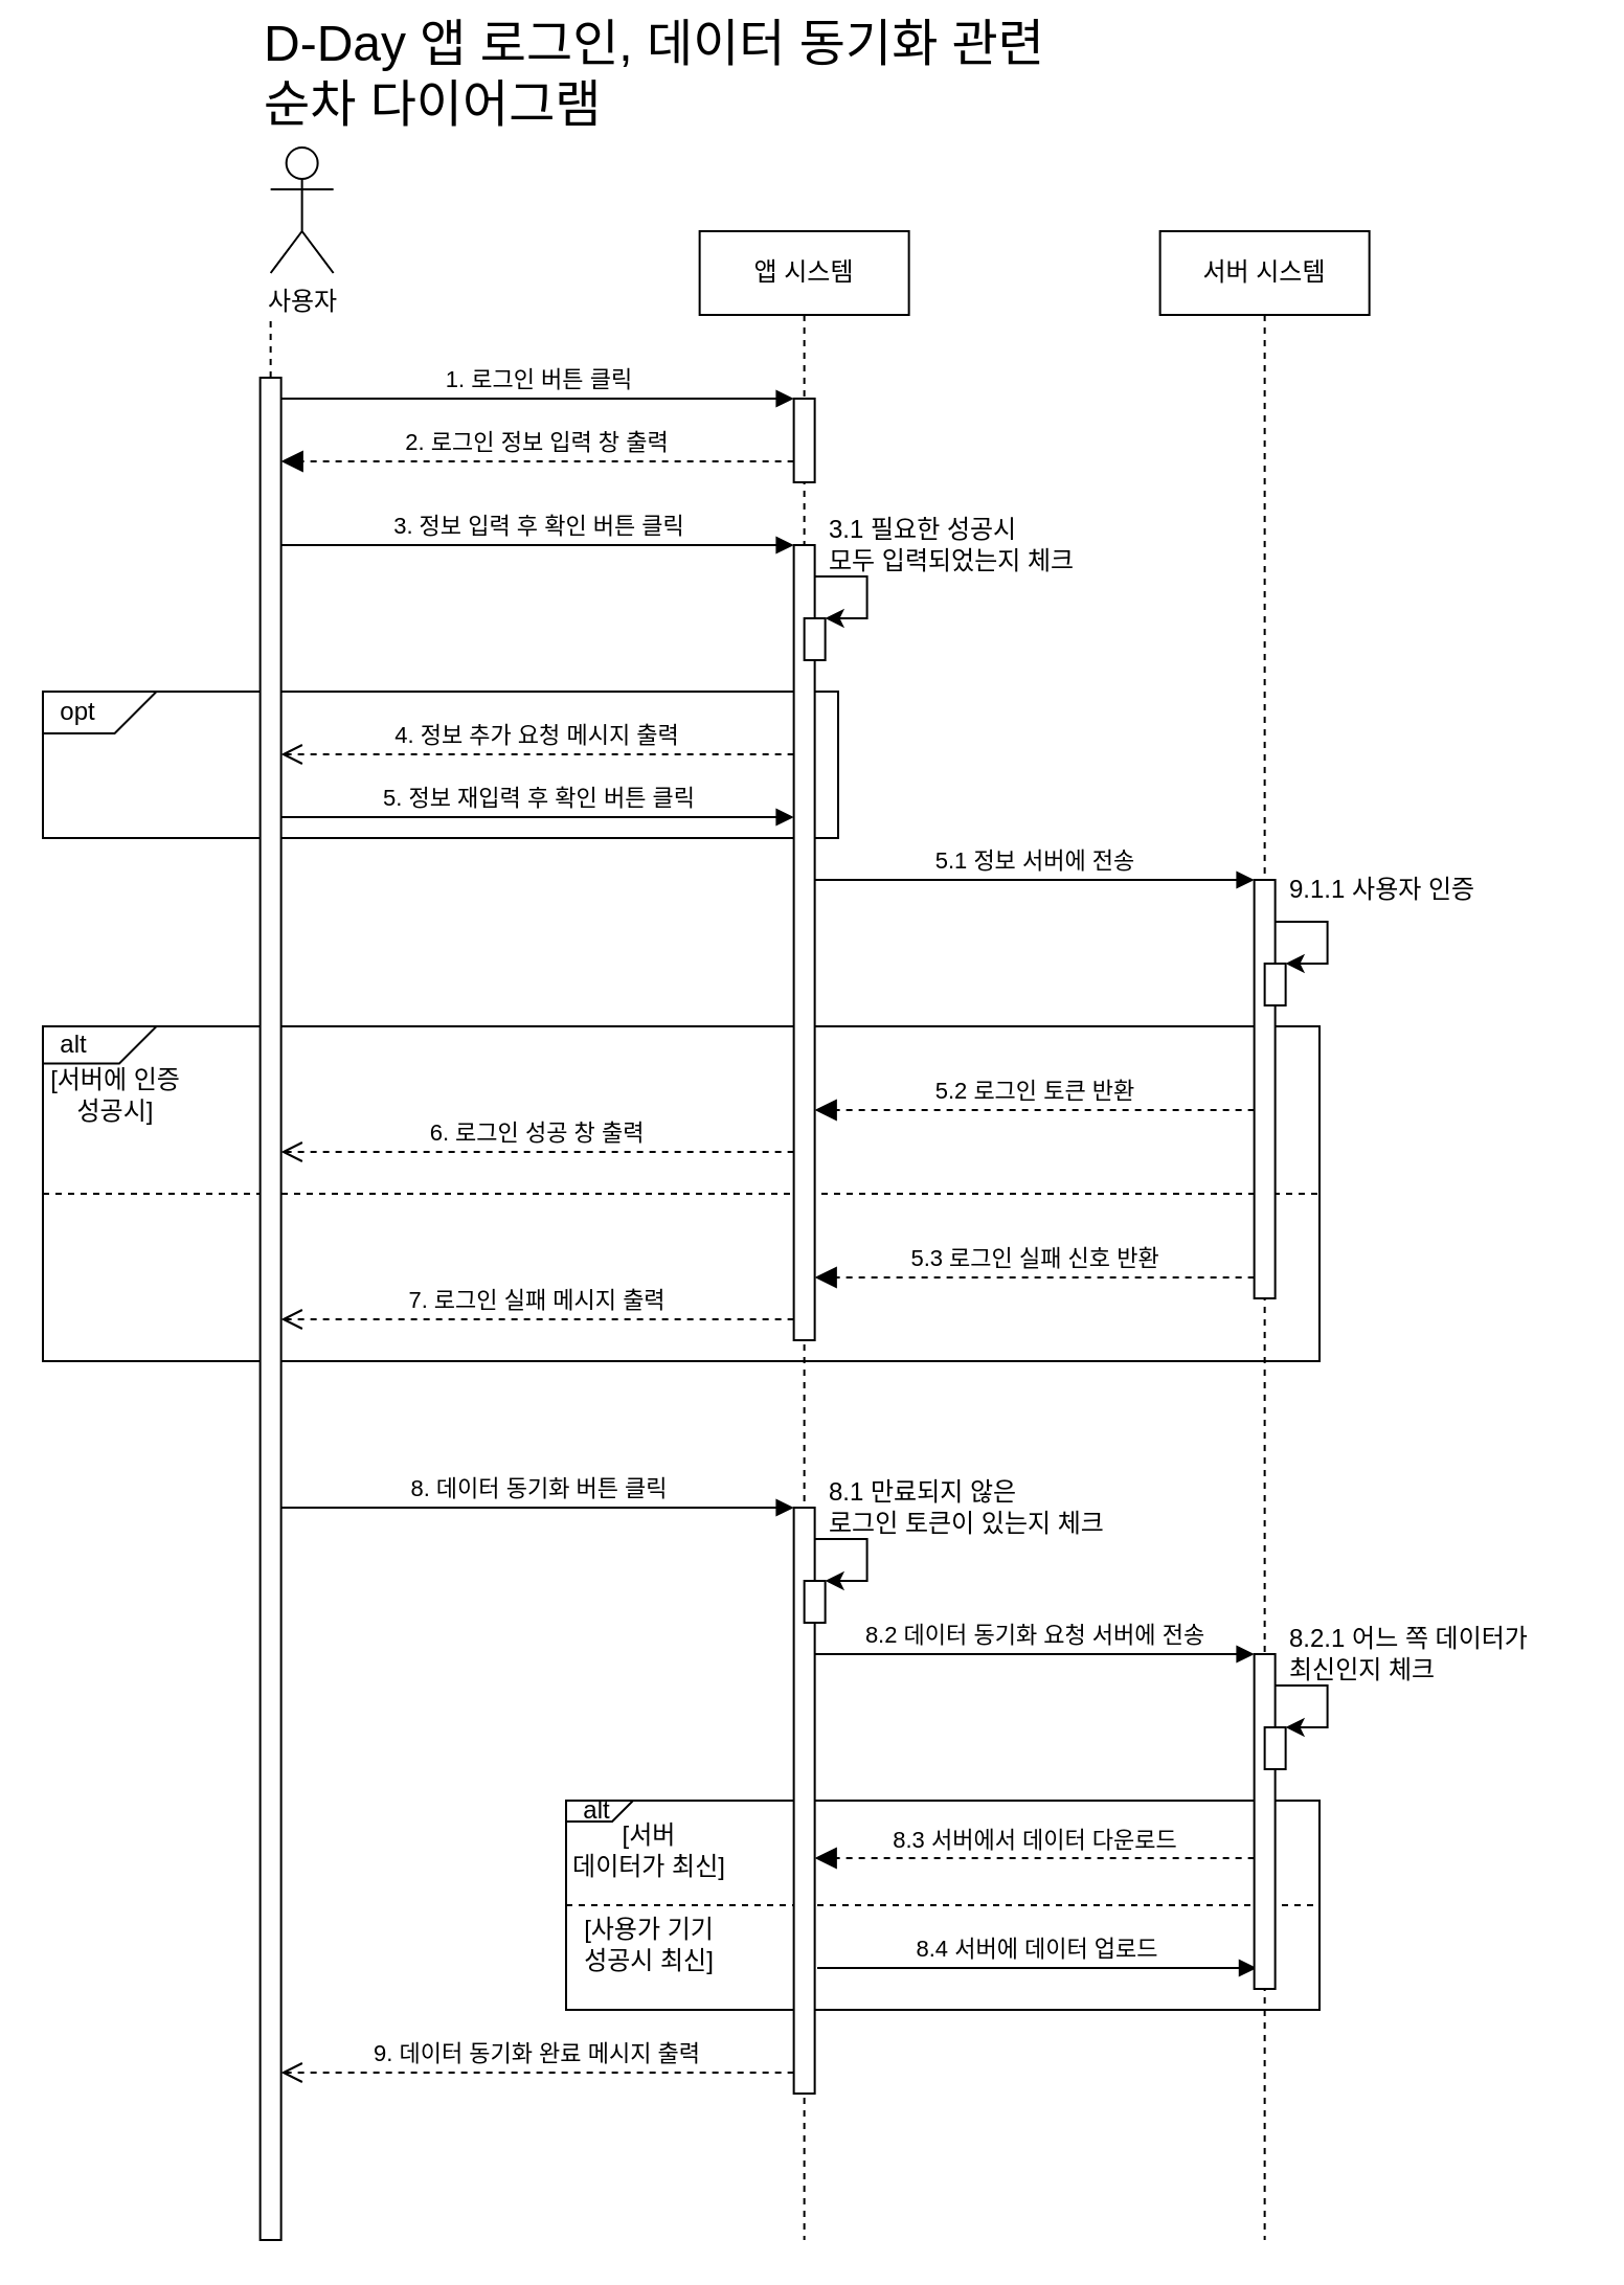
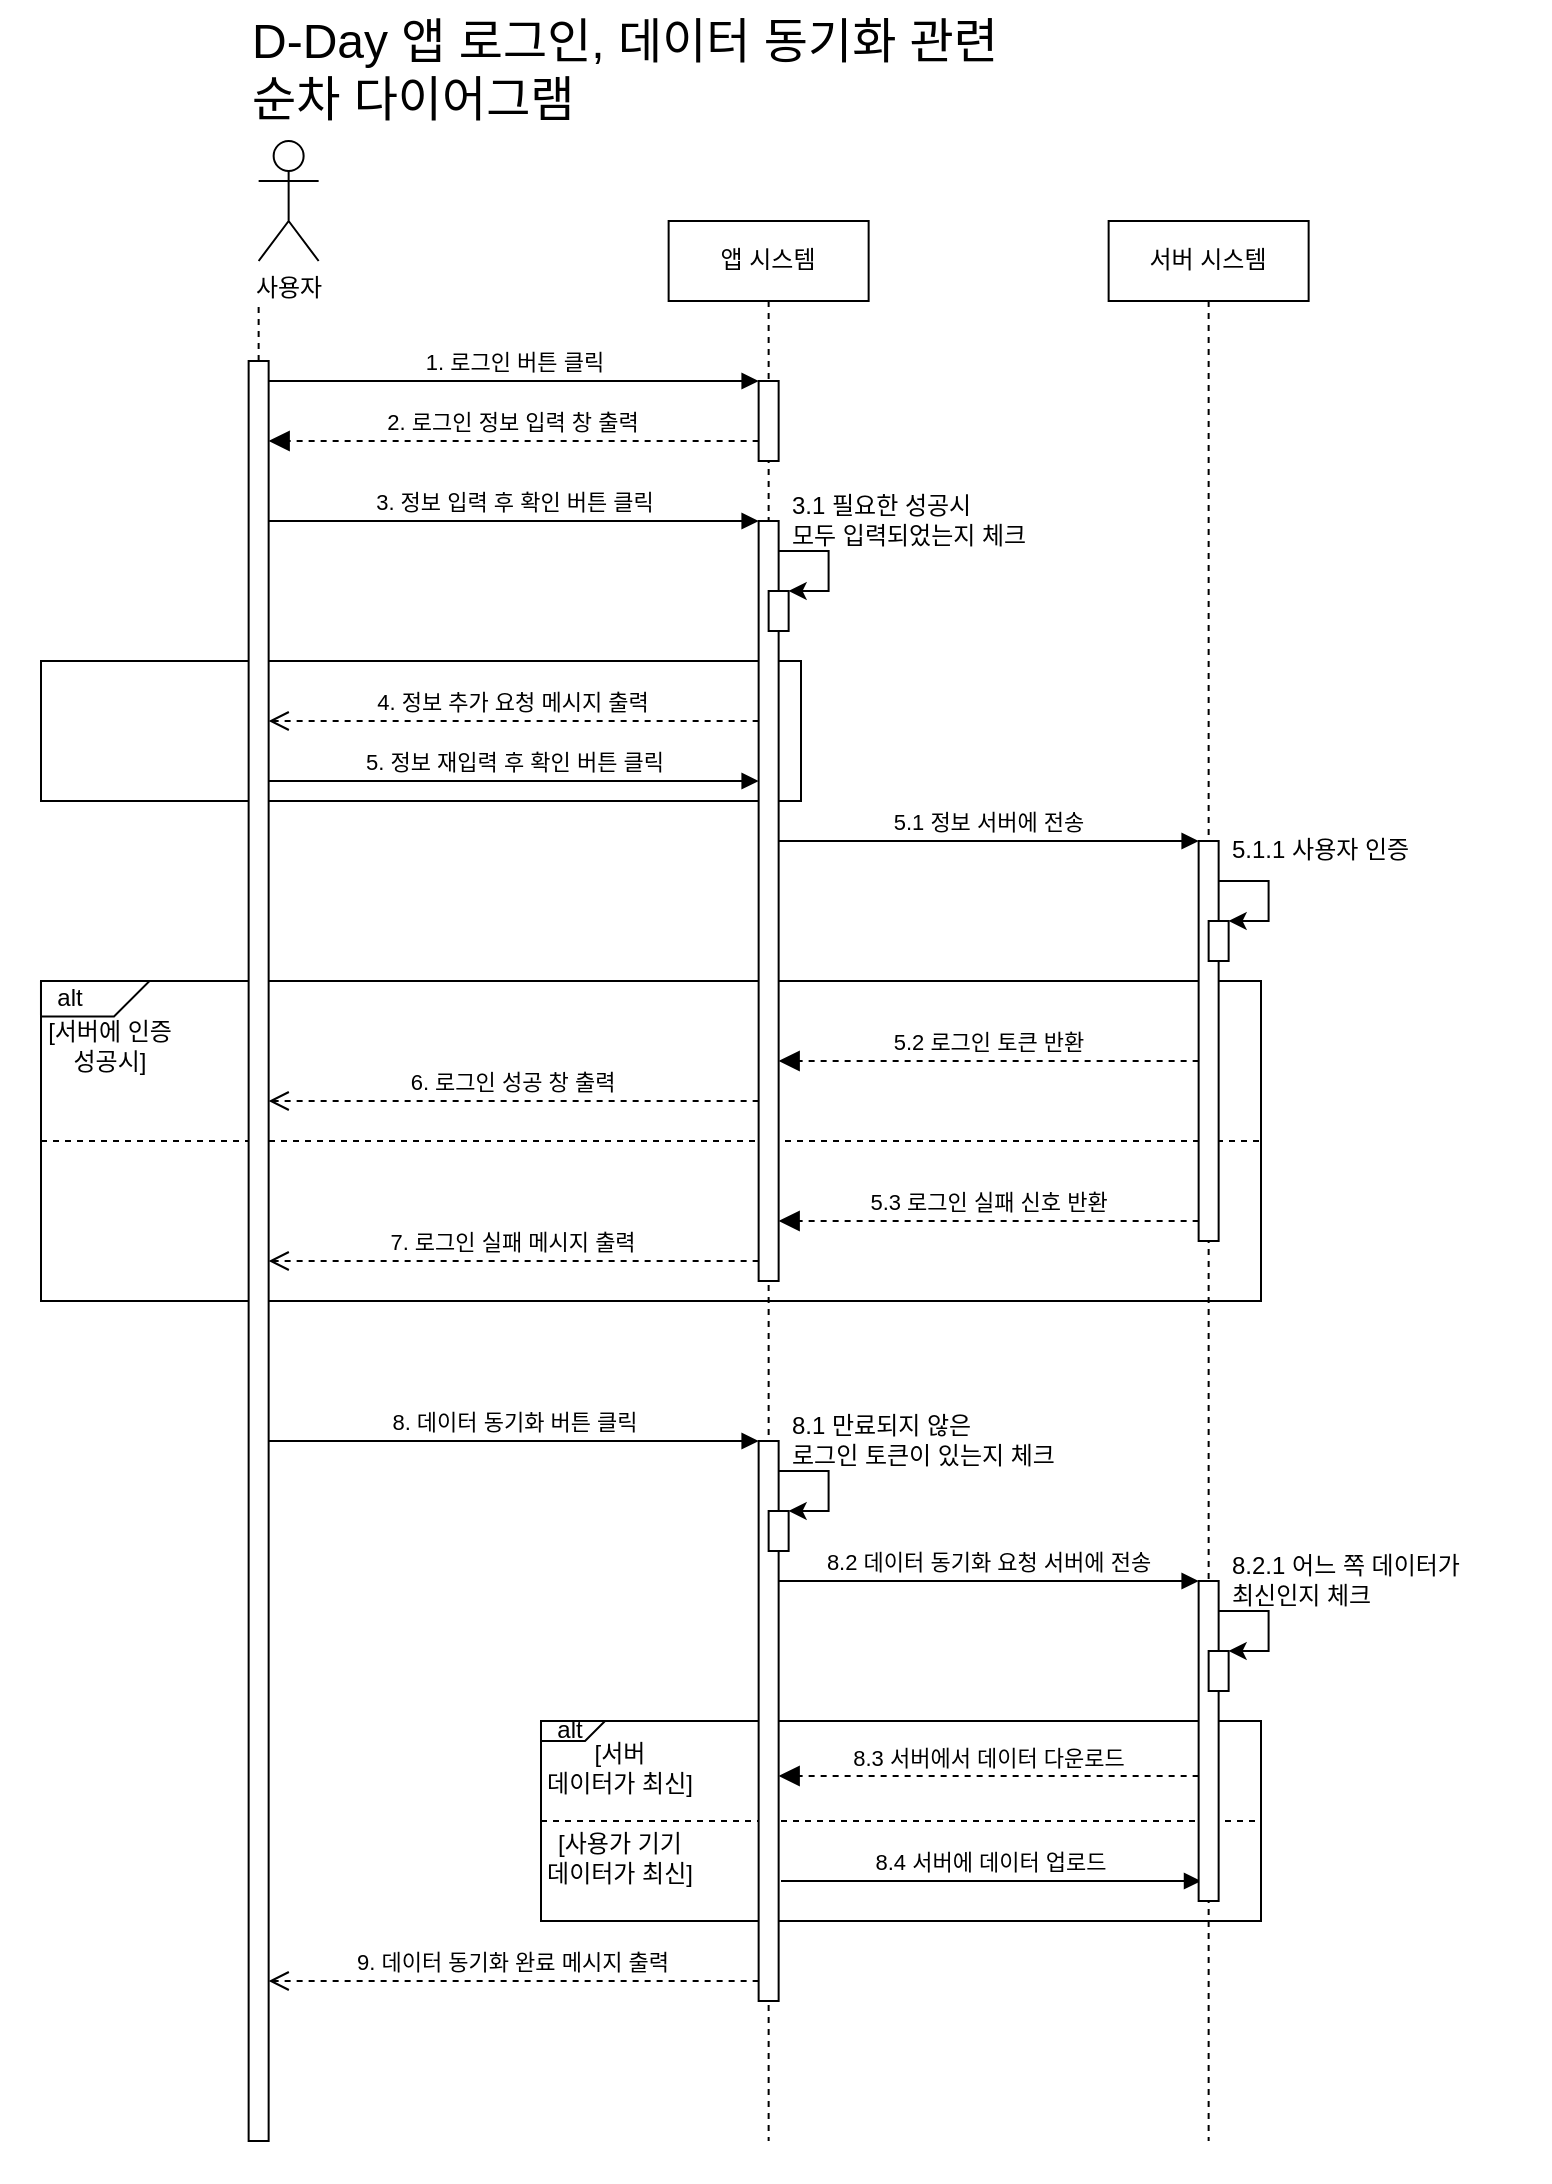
- <mxCell id="11" value="&amp;nbsp; opt" style="shape=card;whiteSpace=wrap;html=1;direction=west;size=20;fillColor=none;align=left;" vertex="1" parent="9"><mxGeometry width="54.286" height="20" as="geometry" /></mxCell>
- <mxCell id="50" value="9.1.1 사용자 인증" style="text;html=1;align=left;verticalAlign=middle;resizable=0;points=[];autosize=1;strokeColor=none;fillColor=none;" vertex="1" parent="1"><mxGeometry x="613.82" y="410" width="110" height="30" as="geometry" /></mxCell>
+ <mxCell id="50" value="5.1.1 사용자 인증" style="text;html=1;align=left;verticalAlign=middle;resizable=0;points=[];autosize=1;strokeColor=none;fillColor=none;" vertex="1" parent="1"><mxGeometry x="613.82" y="410" width="110" height="30" as="geometry" /></mxCell>
- <mxCell id="7" value="[사용가 기기&lt;div&gt;&lt;span style=&quot;background-color: transparent; color: light-dark(rgb(0, 0, 0), rgb(255, 255, 255));&quot;&gt;성공시 최신]&lt;/span&gt;&lt;/div&gt;" style="text;html=1;align=center;verticalAlign=middle;whiteSpace=wrap;rounded=0;" vertex="1" parent="2"><mxGeometry y="60" width="80" height="17.5" as="geometry" /></mxCell>
+ <mxCell id="7" value="[사용가 기기&lt;div&gt;&lt;span style=&quot;background-color: transparent; color: light-dark(rgb(0, 0, 0), rgb(255, 255, 255));&quot;&gt;데이터가 최신]&lt;/span&gt;&lt;/div&gt;" style="text;html=1;align=center;verticalAlign=middle;whiteSpace=wrap;rounded=0;" vertex="1" parent="2"><mxGeometry y="60" width="80" height="17.5" as="geometry" /></mxCell>
